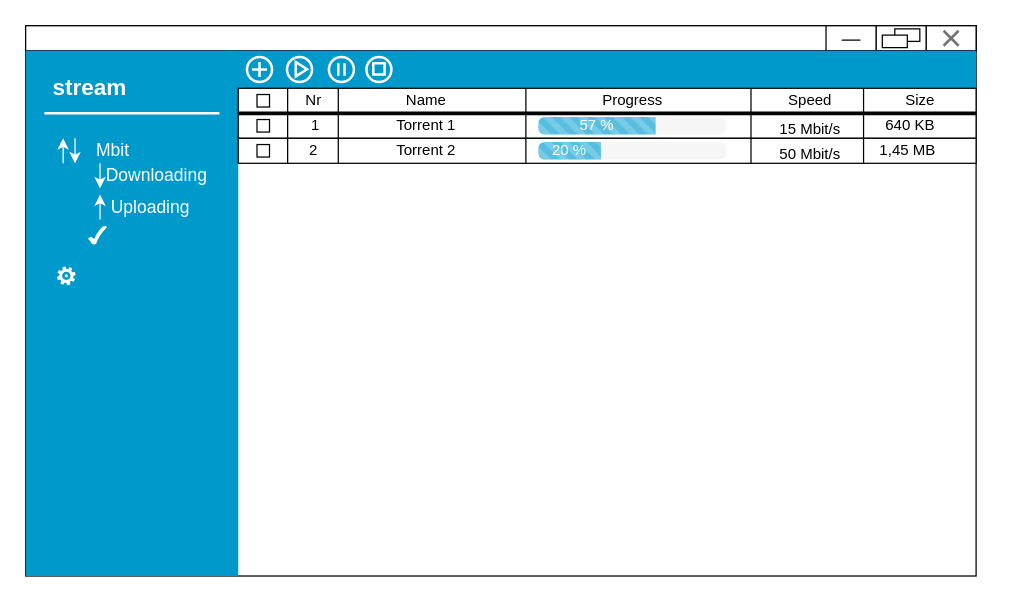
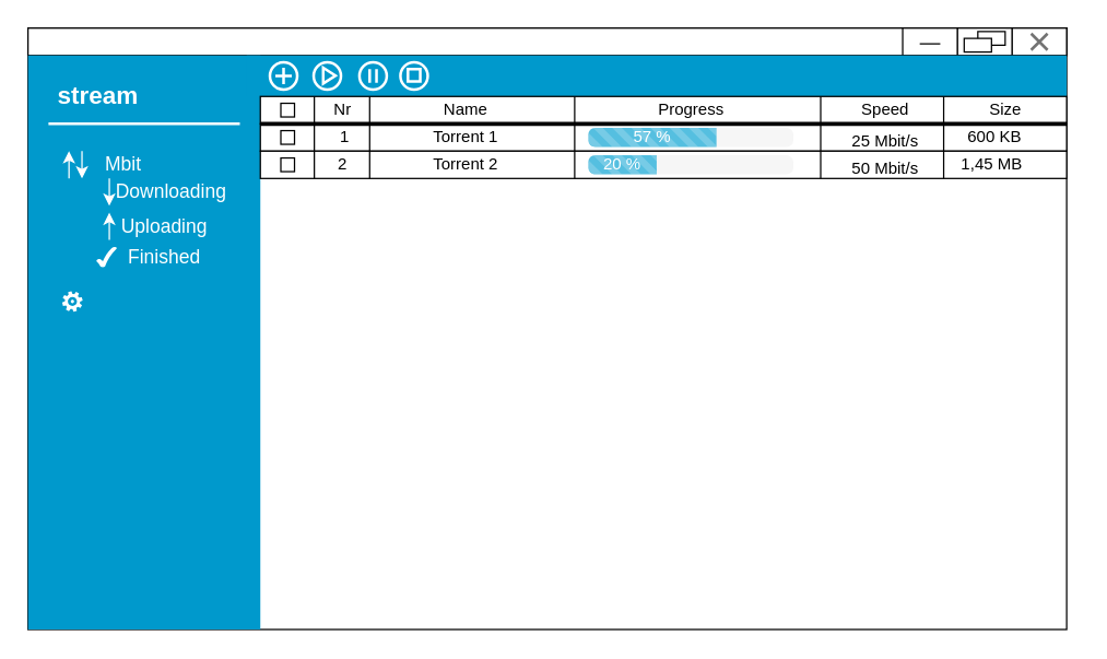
- <mxCell id="42" value="640 KB" style="text;html=1;strokeColor=none;fillColor=none;align=center;verticalAlign=middle;whiteSpace=wrap;rounded=0;" parent="1" vertex="1"><mxGeometry x="675" y="90" width="105" height="20" as="geometry" /></mxCell>
+ <mxCell id="42" value="600 KB" style="text;html=1;strokeColor=none;fillColor=none;align=center;verticalAlign=middle;whiteSpace=wrap;rounded=0;" parent="1" vertex="1"><mxGeometry x="675" y="90" width="105" height="20" as="geometry" /></mxCell>
- <mxCell id="40" value="15 Mbit/s" style="text;html=1;strokeColor=none;fillColor=none;align=center;verticalAlign=middle;whiteSpace=wrap;rounded=0;" parent="1" vertex="1"><mxGeometry x="595" y="93" width="105" height="20" as="geometry" /></mxCell>
+ <mxCell id="40" value="25 Mbit/s" style="text;html=1;strokeColor=none;fillColor=none;align=center;verticalAlign=middle;whiteSpace=wrap;rounded=0;" parent="1" vertex="1"><mxGeometry x="595" y="93" width="105" height="20" as="geometry" /></mxCell>
+ <mxCell id="48" value="Finished" style="text;html=1;strokeColor=none;fillColor=none;align=center;verticalAlign=middle;whiteSpace=wrap;rounded=0;fontSize=14;fontColor=#FFFFFF;" parent="44" vertex="1"><mxGeometry x="55" y="67.5" width="40" height="20" as="geometry" /></mxCell>
